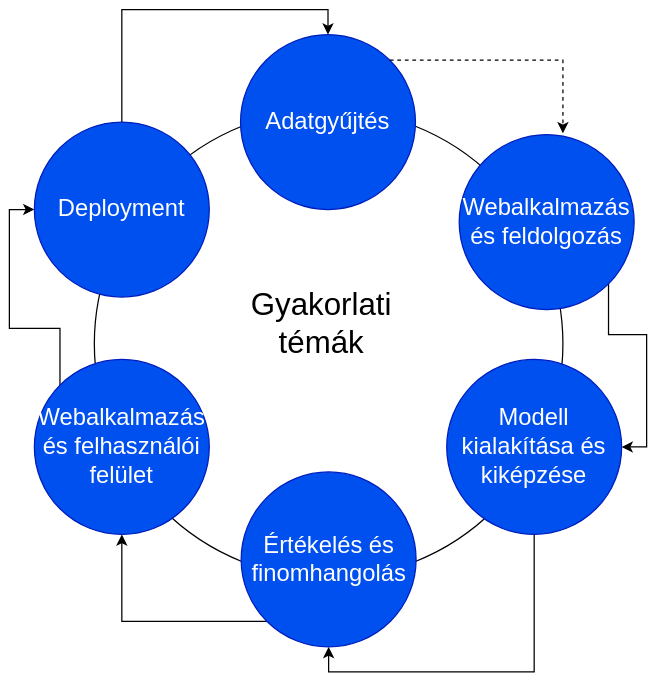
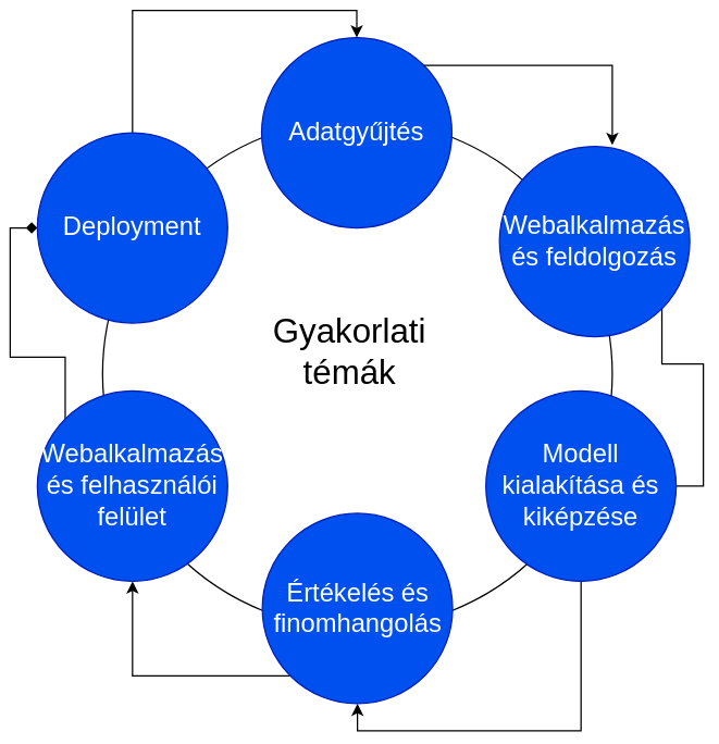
- <mxCell id="15" style="edgeStyle=orthogonalEdgeStyle;rounded=0;orthogonalLoop=1;jettySize=auto;html=1;exitX=1;exitY=0;exitDx=0;exitDy=0;entryX=0.593;entryY=-0.007;entryDx=0;entryDy=0;entryPerimeter=0;dashed=1;" edge="1" parent="1" source="3" target="6"><mxGeometry relative="1" as="geometry" /></mxCell>
+ <mxCell id="15" style="edgeStyle=orthogonalEdgeStyle;rounded=0;orthogonalLoop=1;jettySize=auto;html=1;exitX=1;exitY=0;exitDx=0;exitDy=0;entryX=0.593;entryY=-0.007;entryDx=0;entryDy=0;entryPerimeter=0;" edge="1" parent="1" source="3" target="6"><mxGeometry relative="1" as="geometry" /></mxCell>
- <mxCell id="11" style="edgeStyle=orthogonalEdgeStyle;rounded=0;orthogonalLoop=1;jettySize=auto;html=1;exitX=0;exitY=0;exitDx=0;exitDy=0;entryX=0;entryY=0.5;entryDx=0;entryDy=0;" edge="1" parent="1" source="12" target="14"><mxGeometry relative="1" as="geometry" /></mxCell>
+ <mxCell id="11" style="edgeStyle=orthogonalEdgeStyle;rounded=0;orthogonalLoop=1;jettySize=auto;html=1;exitX=0;exitY=0;exitDx=0;exitDy=0;entryX=0;entryY=0.5;entryDx=0;entryDy=0;endArrow=diamond;" edge="1" parent="1" source="12" target="14"><mxGeometry relative="1" as="geometry" /></mxCell>
- <mxCell id="5" style="edgeStyle=orthogonalEdgeStyle;rounded=0;orthogonalLoop=1;jettySize=auto;html=1;exitX=1;exitY=1;exitDx=0;exitDy=0;entryX=1;entryY=0.5;entryDx=0;entryDy=0;" edge="1" parent="1" source="6" target="8"><mxGeometry relative="1" as="geometry" /></mxCell>
+ <mxCell id="5" style="edgeStyle=orthogonalEdgeStyle;rounded=0;orthogonalLoop=1;jettySize=auto;html=1;exitX=1;exitY=1;exitDx=0;exitDy=0;entryX=1;entryY=0.5;entryDx=0;entryDy=0;endArrow=none;" edge="1" parent="1" source="6" target="8"><mxGeometry relative="1" as="geometry" /></mxCell>
